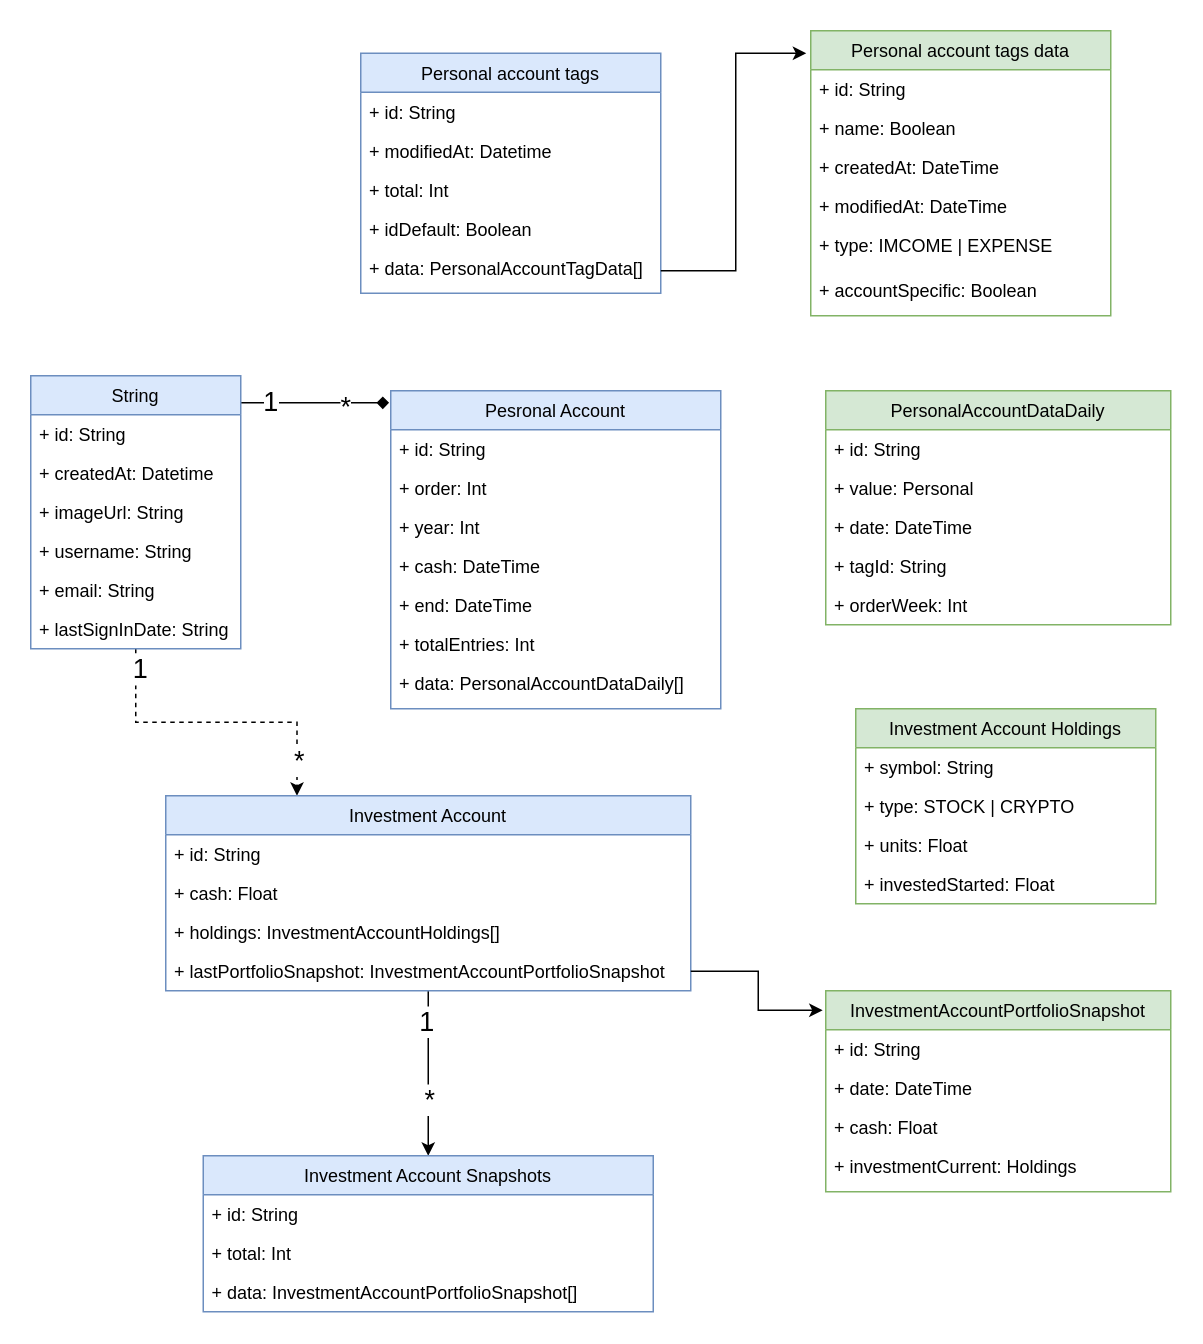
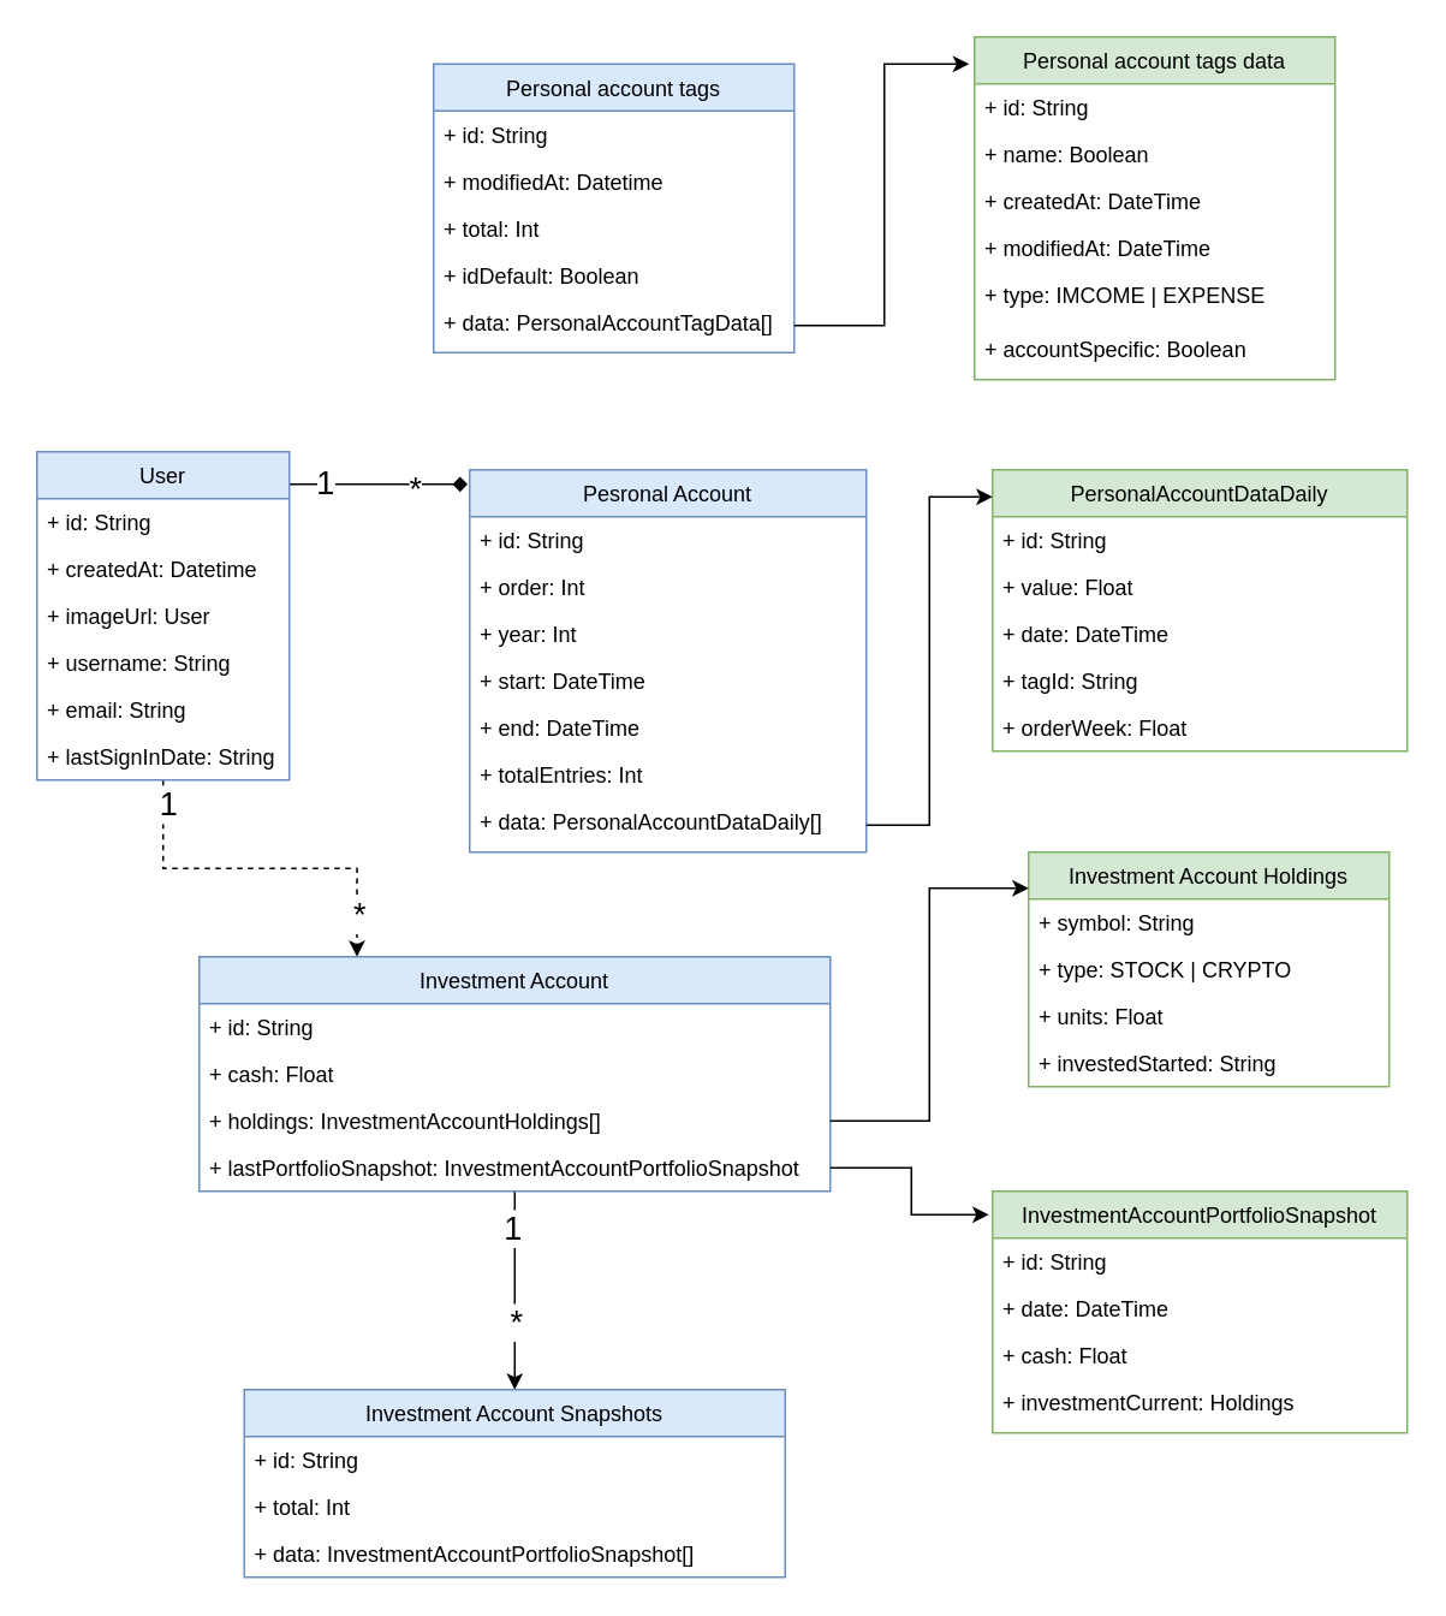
- <mxCell id="7" value="String" style="swimlane;fontStyle=0;childLayout=stackLayout;horizontal=1;startSize=26;fillColor=#dae8fc;horizontalStack=0;resizeParent=1;resizeParentMax=0;resizeLast=0;collapsible=1;marginBottom=0;strokeColor=#6c8ebf;" vertex="1" parent="1"><mxGeometry x="20" y="250" width="140" height="182" as="geometry" /></mxCell>
+ <mxCell id="7" value="User" style="swimlane;fontStyle=0;childLayout=stackLayout;horizontal=1;startSize=26;fillColor=#dae8fc;horizontalStack=0;resizeParent=1;resizeParentMax=0;resizeLast=0;collapsible=1;marginBottom=0;strokeColor=#6c8ebf;" vertex="1" parent="1"><mxGeometry x="20" y="250" width="140" height="182" as="geometry" /></mxCell>
- <mxCell id="38" value="+ value: Personal" style="text;strokeColor=none;fillColor=none;align=left;verticalAlign=top;spacingLeft=4;spacingRight=4;overflow=hidden;rotatable=0;points=[[0,0.5],[1,0.5]];portConstraint=eastwest;" vertex="1" parent="36"><mxGeometry y="52" width="230" height="26" as="geometry" /></mxCell>
+ <mxCell id="38" value="+ value: Float" style="text;strokeColor=none;fillColor=none;align=left;verticalAlign=top;spacingLeft=4;spacingRight=4;overflow=hidden;rotatable=0;points=[[0,0.5],[1,0.5]];portConstraint=eastwest;" vertex="1" parent="36"><mxGeometry y="52" width="230" height="26" as="geometry" /></mxCell>
- <mxCell id="10" value="+ imageUrl: String" style="text;strokeColor=none;fillColor=none;align=left;verticalAlign=top;spacingLeft=4;spacingRight=4;overflow=hidden;rotatable=0;points=[[0,0.5],[1,0.5]];portConstraint=eastwest;" vertex="1" parent="7"><mxGeometry y="78" width="140" height="26" as="geometry" /></mxCell>
+ <mxCell id="10" value="+ imageUrl: User" style="text;strokeColor=none;fillColor=none;align=left;verticalAlign=top;spacingLeft=4;spacingRight=4;overflow=hidden;rotatable=0;points=[[0,0.5],[1,0.5]];portConstraint=eastwest;" vertex="1" parent="7"><mxGeometry y="78" width="140" height="26" as="geometry" /></mxCell>
+ <mxCell id="42" style="edgeStyle=orthogonalEdgeStyle;rounded=0;orthogonalLoop=1;jettySize=auto;html=1;entryX=0;entryY=0.096;entryDx=0;entryDy=0;entryPerimeter=0;fontSize=18;" edge="1" parent="1" source="35" target="36"><mxGeometry relative="1" as="geometry" /></mxCell>
- <mxCell id="32" value="+ cash: DateTime" style="text;strokeColor=none;fillColor=none;align=left;verticalAlign=top;spacingLeft=4;spacingRight=4;overflow=hidden;rotatable=0;points=[[0,0.5],[1,0.5]];portConstraint=eastwest;" vertex="1" parent="28"><mxGeometry y="104" width="220" height="26" as="geometry" /></mxCell>
+ <mxCell id="32" value="+ start: DateTime" style="text;strokeColor=none;fillColor=none;align=left;verticalAlign=top;spacingLeft=4;spacingRight=4;overflow=hidden;rotatable=0;points=[[0,0.5],[1,0.5]];portConstraint=eastwest;" vertex="1" parent="28"><mxGeometry y="104" width="220" height="26" as="geometry" /></mxCell>
- <mxCell id="41" value="+ orderWeek: Int" style="text;strokeColor=none;fillColor=none;align=left;verticalAlign=top;spacingLeft=4;spacingRight=4;overflow=hidden;rotatable=0;points=[[0,0.5],[1,0.5]];portConstraint=eastwest;" vertex="1" parent="36"><mxGeometry y="130" width="230" height="26" as="geometry" /></mxCell>
+ <mxCell id="41" value="+ orderWeek: Float" style="text;strokeColor=none;fillColor=none;align=left;verticalAlign=top;spacingLeft=4;spacingRight=4;overflow=hidden;rotatable=0;points=[[0,0.5],[1,0.5]];portConstraint=eastwest;" vertex="1" parent="36"><mxGeometry y="130" width="230" height="26" as="geometry" /></mxCell>
+ <mxCell id="56" style="edgeStyle=orthogonalEdgeStyle;rounded=0;orthogonalLoop=1;jettySize=auto;html=1;entryX=0;entryY=0.154;entryDx=0;entryDy=0;entryPerimeter=0;fontSize=18;" edge="1" parent="1" source="49" target="51"><mxGeometry relative="1" as="geometry" /></mxCell>
- <mxCell id="55" value="+ investedStarted: Float" style="text;strokeColor=none;fillColor=none;align=left;verticalAlign=top;spacingLeft=4;spacingRight=4;overflow=hidden;rotatable=0;points=[[0,0.5],[1,0.5]];portConstraint=eastwest;" vertex="1" parent="51"><mxGeometry y="104" width="200" height="26" as="geometry" /></mxCell>
+ <mxCell id="55" value="+ investedStarted: String" style="text;strokeColor=none;fillColor=none;align=left;verticalAlign=top;spacingLeft=4;spacingRight=4;overflow=hidden;rotatable=0;points=[[0,0.5],[1,0.5]];portConstraint=eastwest;" vertex="1" parent="51"><mxGeometry y="104" width="200" height="26" as="geometry" /></mxCell>
